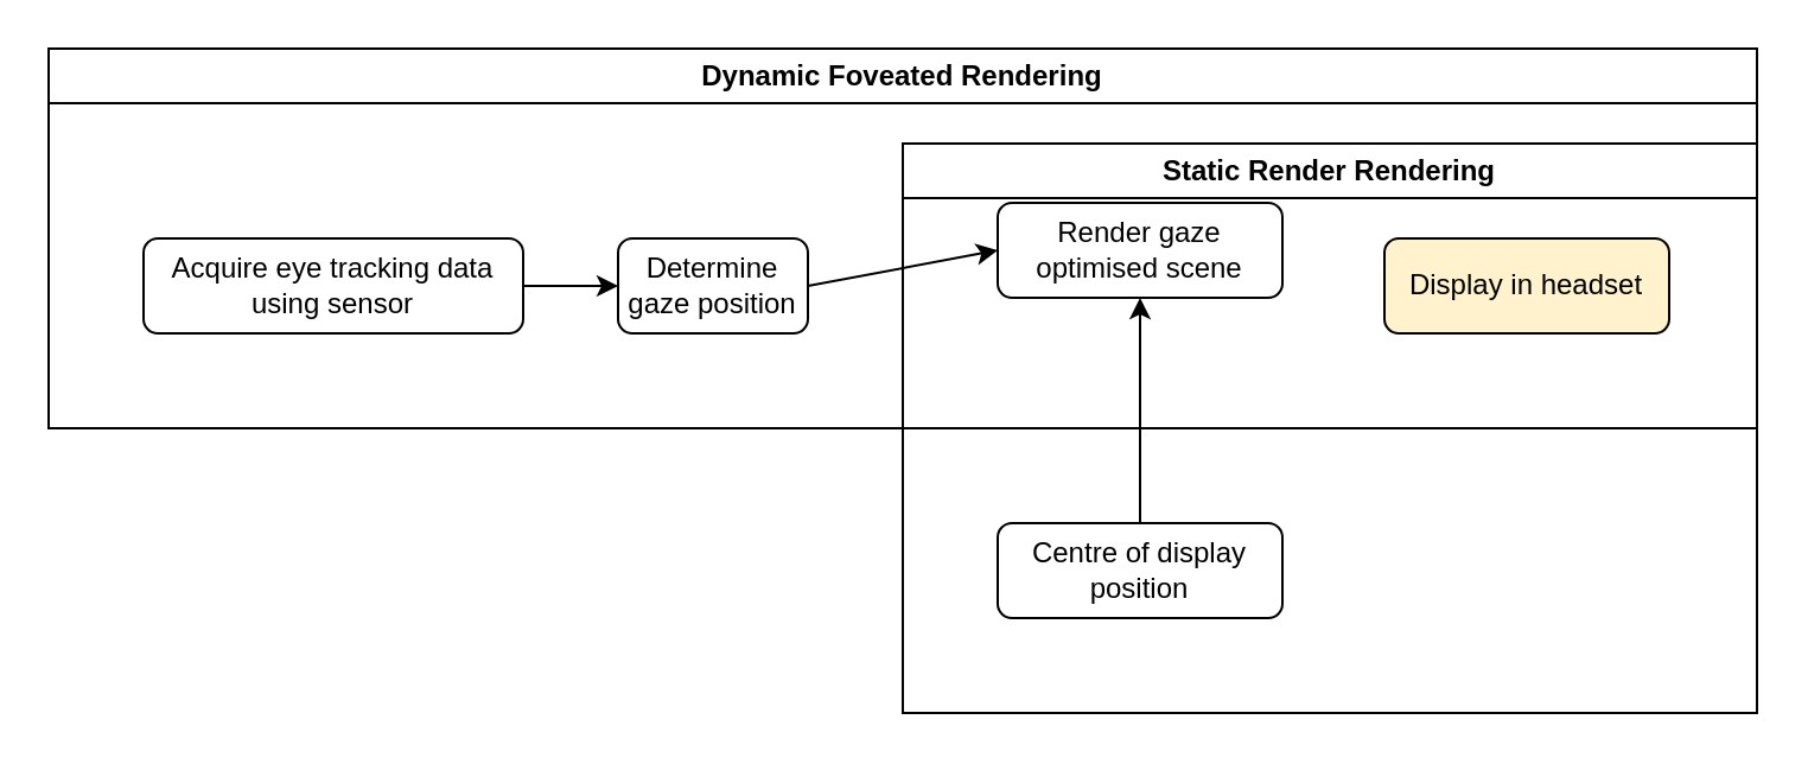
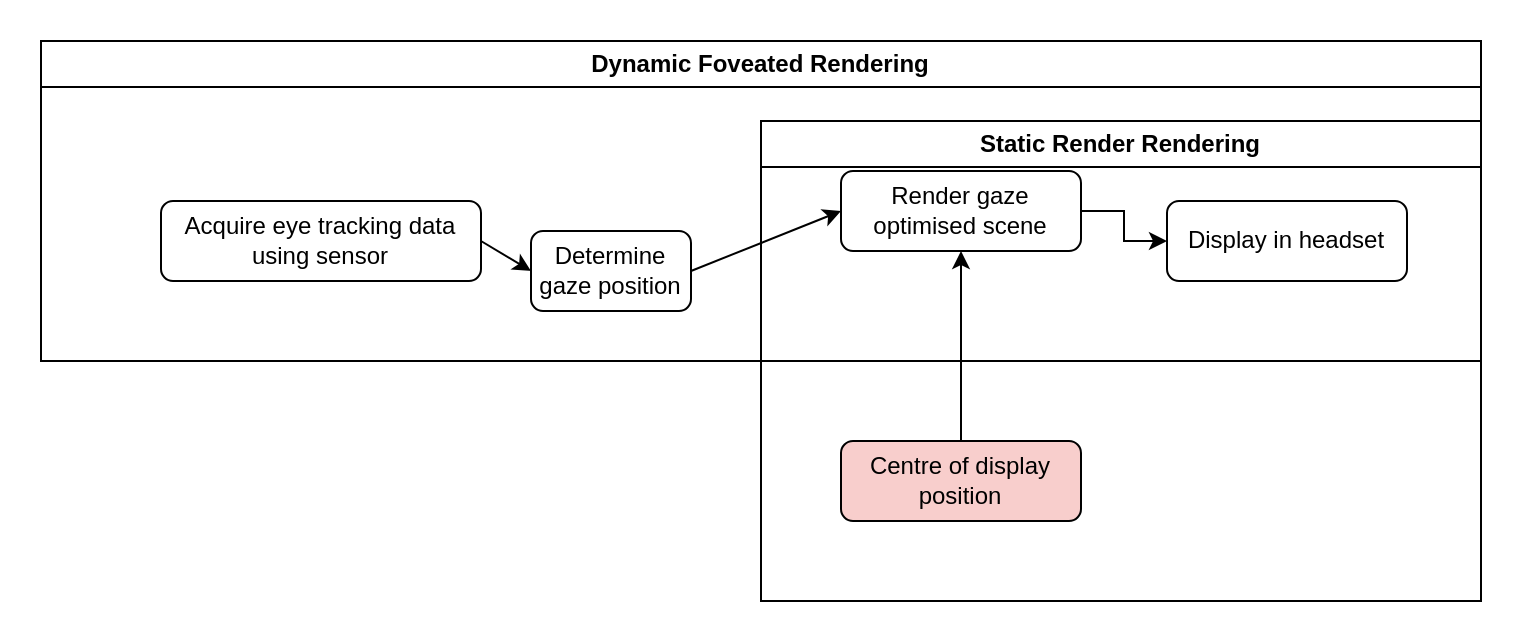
+ <mxCell id="6" style="edgeStyle=orthogonalEdgeStyle;rounded=0;orthogonalLoop=1;jettySize=auto;html=1;exitX=1;exitY=0.5;exitDx=0;exitDy=0;entryX=0;entryY=0.5;entryDx=0;entryDy=0;" edge="1" parent="3" source="7" target="8"><mxGeometry relative="1" as="geometry" /></mxCell>
- <mxCell id="9" value="Acquire eye tracking data&lt;div&gt;using sensor&lt;/div&gt;" style="rounded=1;whiteSpace=wrap;html=1;" parent="2" vertex="1"><mxGeometry x="40" y="80" width="160" height="40" as="geometry" /></mxCell>
+ <mxCell id="9" value="Acquire eye tracking data&lt;div&gt;using sensor&lt;/div&gt;" style="rounded=1;whiteSpace=wrap;html=1;" parent="2" vertex="1"><mxGeometry x="60" y="80" width="160" height="40" as="geometry" /></mxCell>
- <mxCell id="10" value="Determine gaze position" style="rounded=1;whiteSpace=wrap;html=1;" parent="2" vertex="1"><mxGeometry x="240" y="80" width="80" height="40" as="geometry" /></mxCell>
+ <mxCell id="10" value="Determine gaze position" style="rounded=1;whiteSpace=wrap;html=1;" parent="2" vertex="1"><mxGeometry x="245" y="95" width="80" height="40" as="geometry" /></mxCell>
- <mxCell id="8" value="Display in headset" style="rounded=1;whiteSpace=wrap;html=1;fillColor=#fff2cc;" vertex="1" parent="3"><mxGeometry x="203" y="40" width="120" height="40" as="geometry" /></mxCell>
+ <mxCell id="8" value="Display in headset" style="rounded=1;whiteSpace=wrap;html=1;" vertex="1" parent="3"><mxGeometry x="203" y="40" width="120" height="40" as="geometry" /></mxCell>
- <mxCell id="5" value="Centre of display position" style="rounded=1;whiteSpace=wrap;html=1;" parent="3" vertex="1"><mxGeometry x="40" y="160" width="120" height="40" as="geometry" /></mxCell>
+ <mxCell id="5" value="Centre of display position" style="rounded=1;whiteSpace=wrap;html=1;fillColor=#f8cecc;" parent="3" vertex="1"><mxGeometry x="40" y="160" width="120" height="40" as="geometry" /></mxCell>
